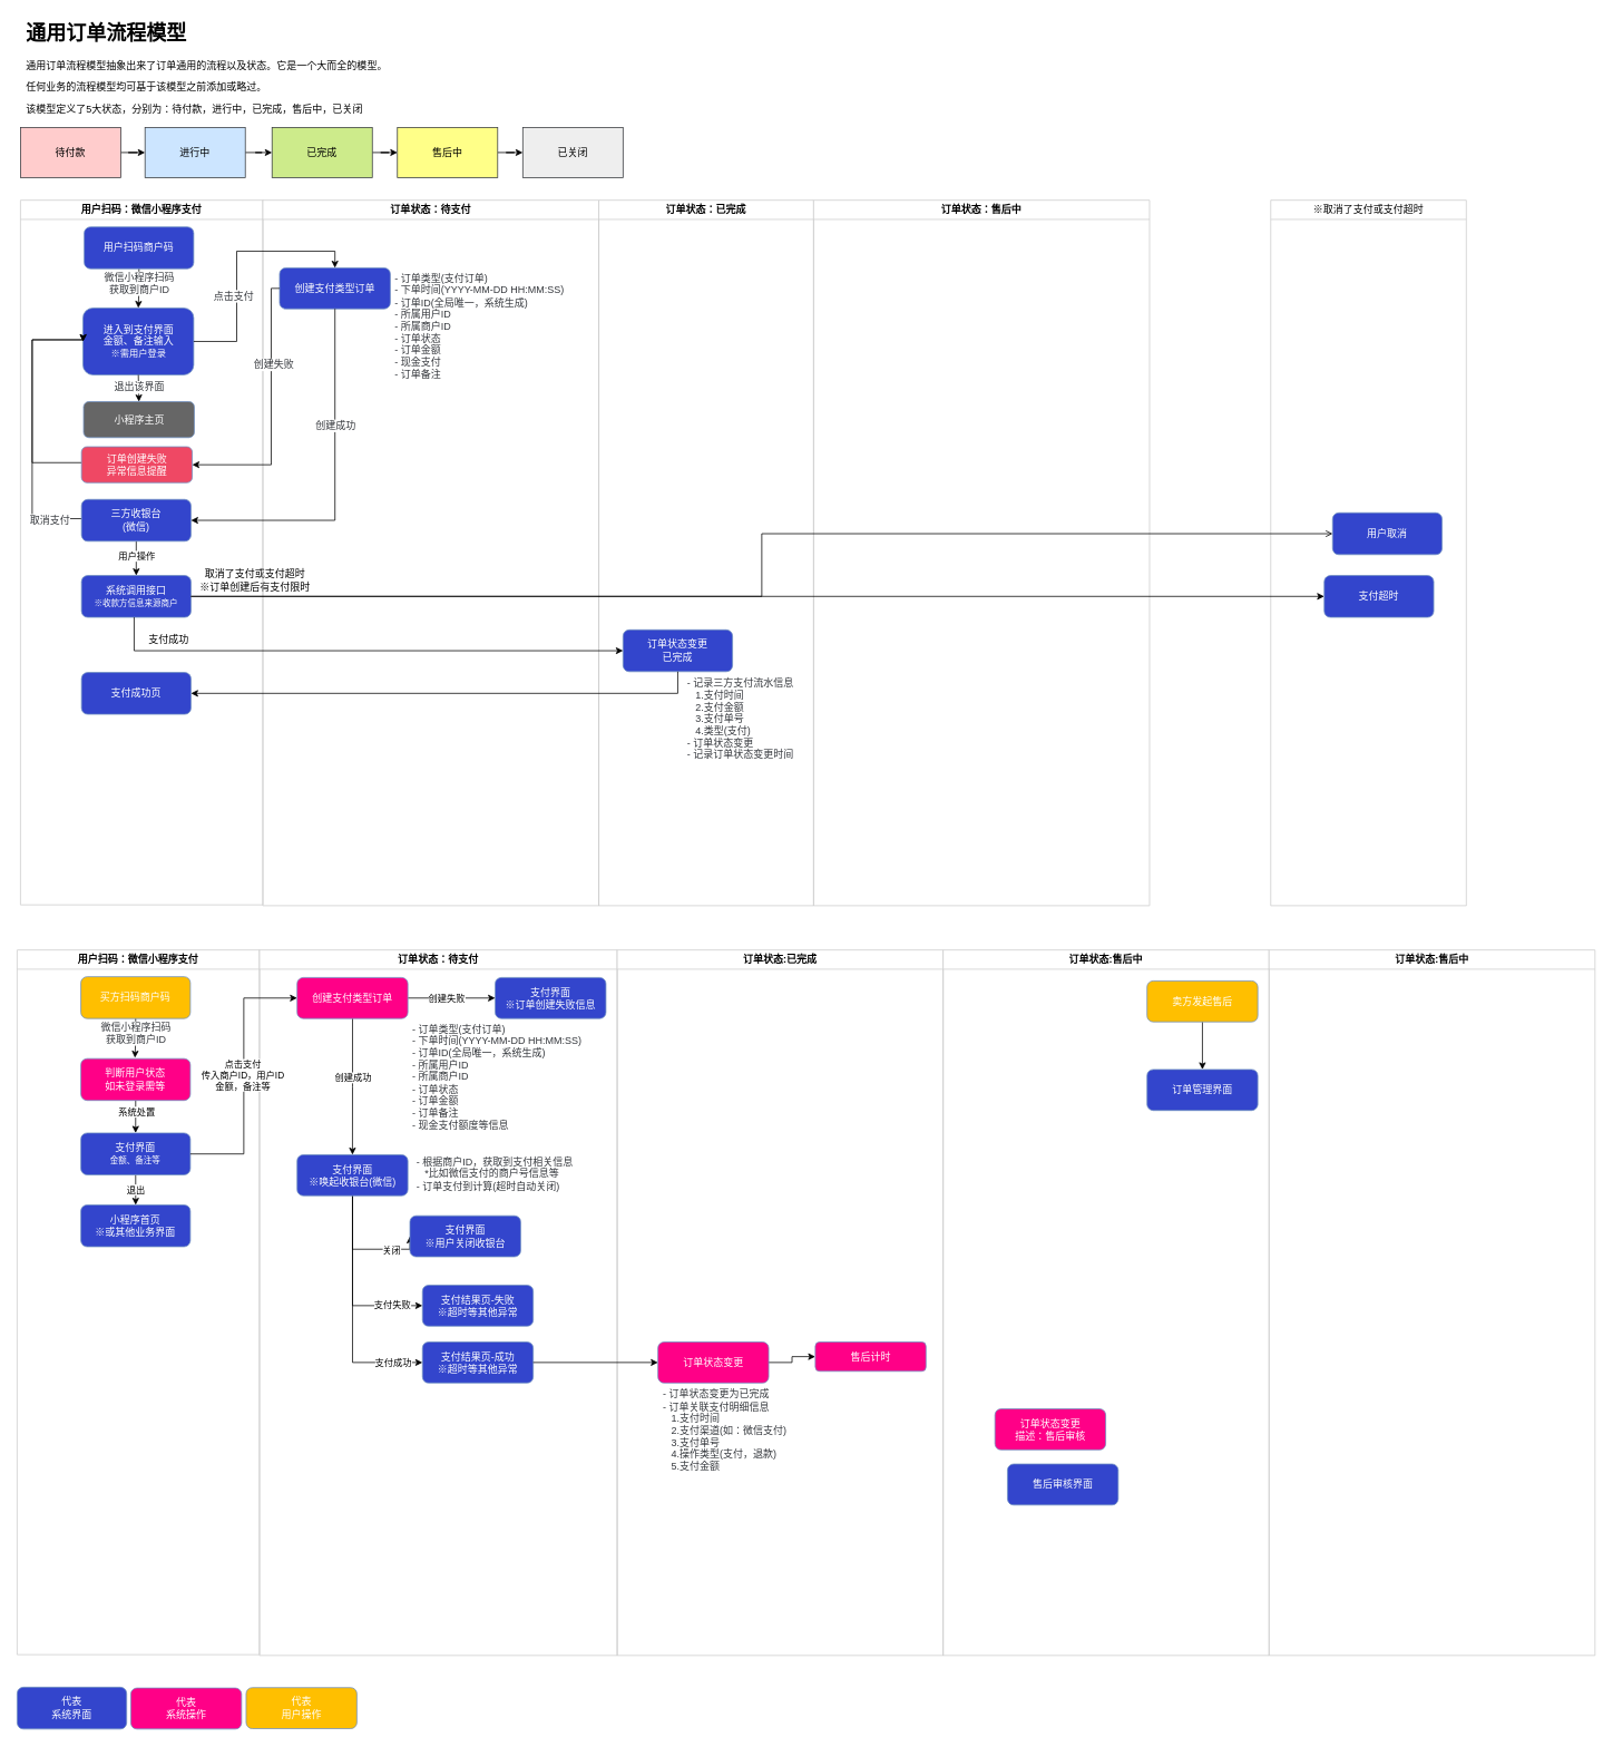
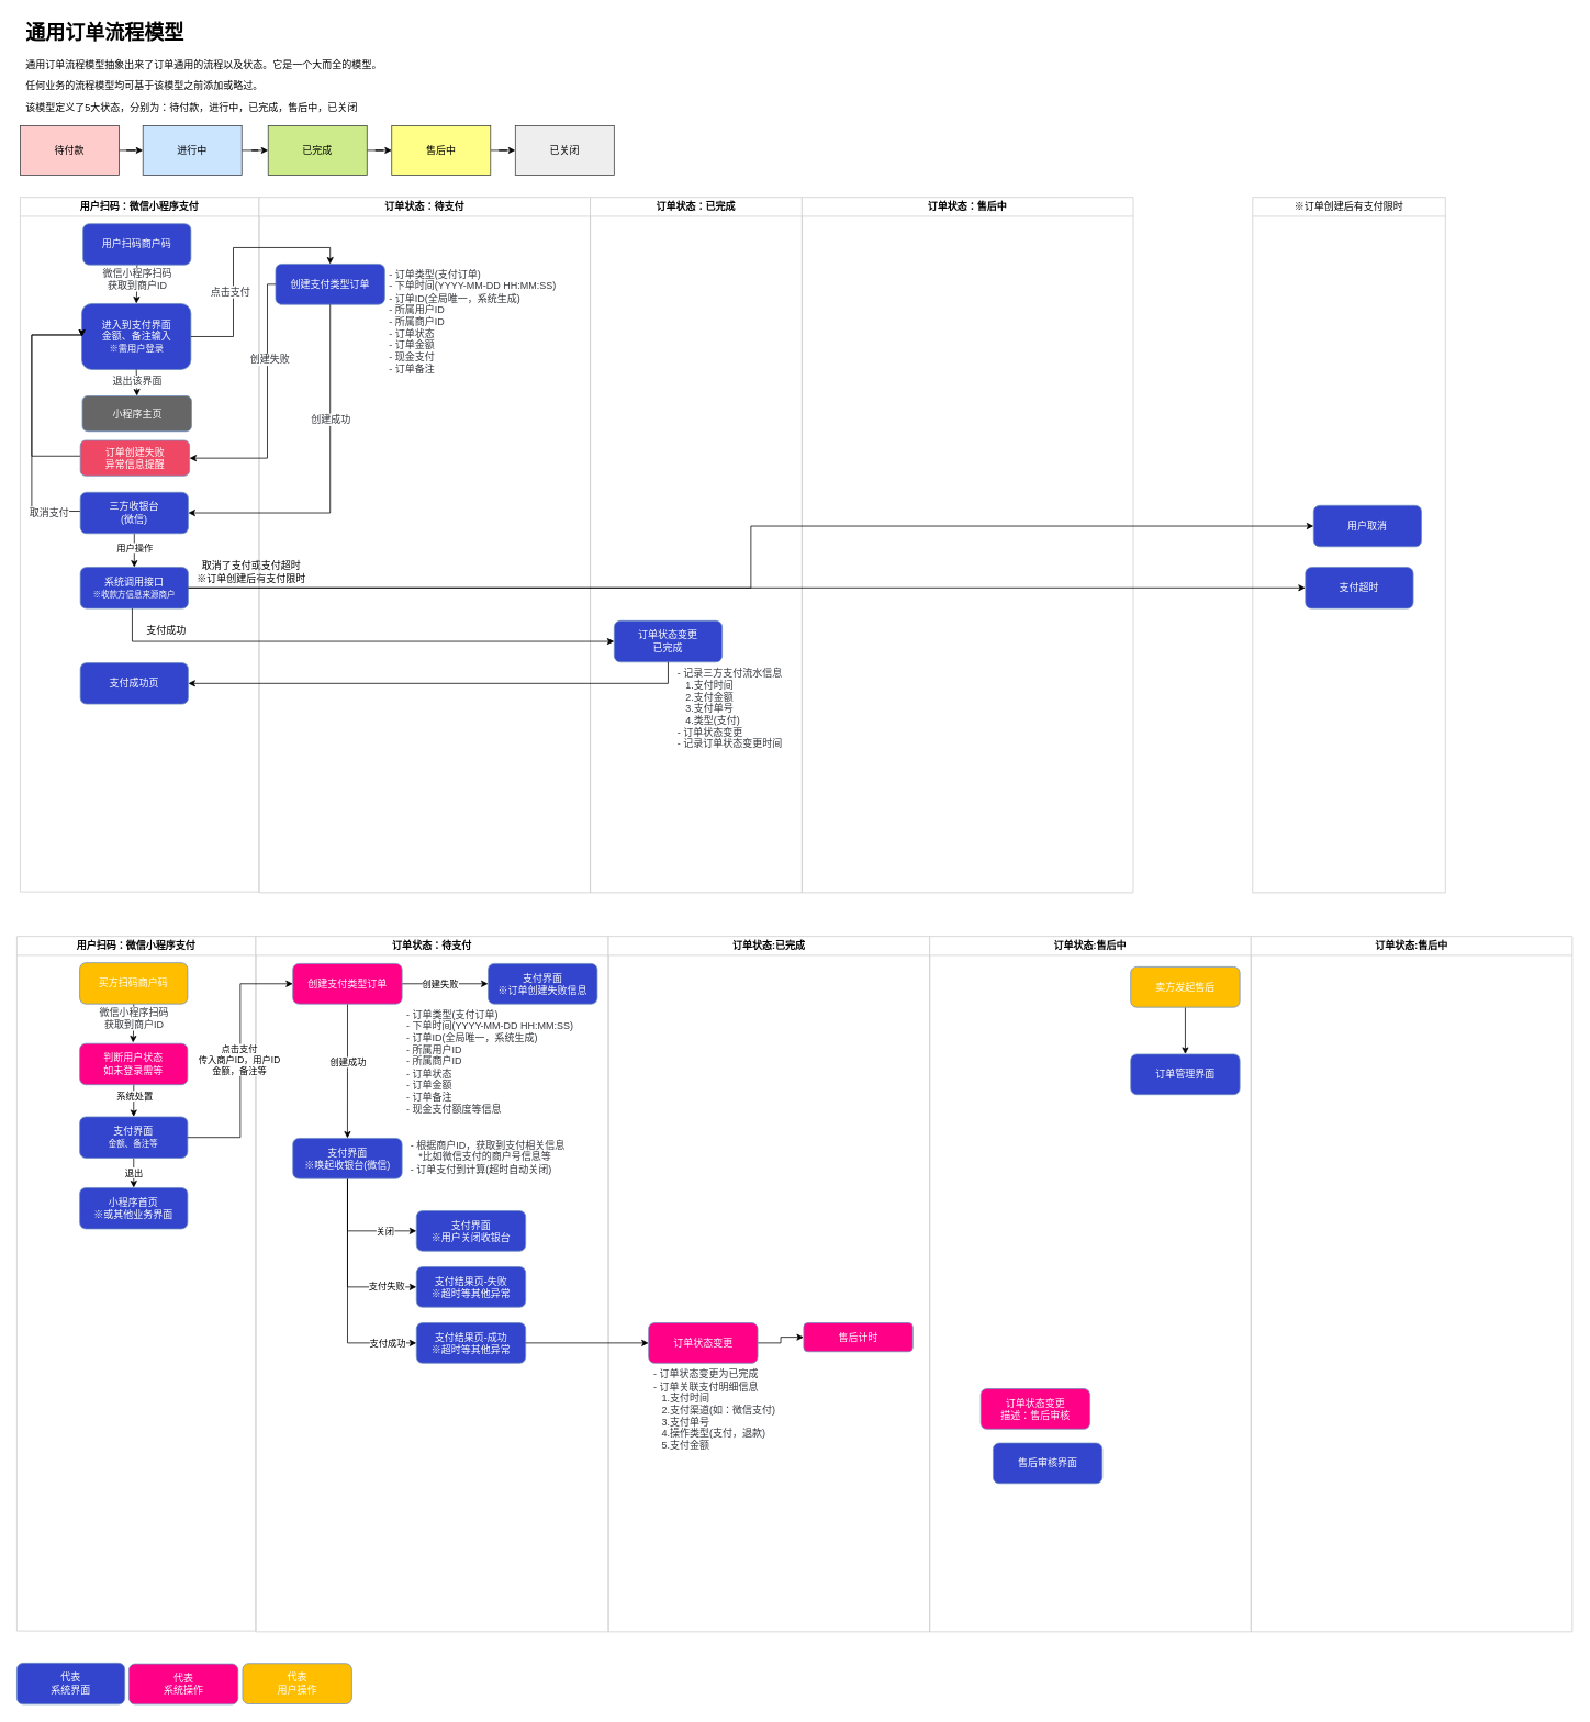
- <mxCell id="44" value="&lt;meta charset=&quot;utf-8&quot;&gt;&lt;span style=&quot;color: rgb(0, 0, 0); font-family: Helvetica; font-size: 12px; font-style: normal; font-variant-ligatures: normal; font-variant-caps: normal; font-weight: 400; letter-spacing: normal; orphans: 2; text-align: center; text-indent: 0px; text-transform: none; widows: 2; word-spacing: 0px; -webkit-text-stroke-width: 0px; background-color: rgb(255, 255, 255); text-decoration-thickness: initial; text-decoration-style: initial; text-decoration-color: initial; float: none; display: inline !important;&quot;&gt;※取消了支付或支付超时&lt;/span&gt;" style="swimlane;whiteSpace=wrap;html=1;strokeColor=#CCCCCC;" vertex="1" parent="1"><mxGeometry x="1520" y="239" width="234" height="844" as="geometry" /></mxCell>
+ <mxCell id="44" value="&lt;meta charset=&quot;utf-8&quot;&gt;&lt;span style=&quot;color: rgb(0, 0, 0); font-family: Helvetica; font-size: 12px; font-style: normal; font-variant-ligatures: normal; font-variant-caps: normal; font-weight: 400; letter-spacing: normal; orphans: 2; text-align: center; text-indent: 0px; text-transform: none; widows: 2; word-spacing: 0px; -webkit-text-stroke-width: 0px; background-color: rgb(255, 255, 255); text-decoration-thickness: initial; text-decoration-style: initial; text-decoration-color: initial; float: none; display: inline !important;&quot;&gt;※订单创建后有支付限时&lt;/span&gt;" style="swimlane;whiteSpace=wrap;html=1;strokeColor=#CCCCCC;" vertex="1" parent="1"><mxGeometry x="1520" y="239" width="234" height="844" as="geometry" /></mxCell>
- <mxCell id="48" style="edgeStyle=orthogonalEdgeStyle;rounded=0;orthogonalLoop=1;jettySize=auto;html=1;entryX=0;entryY=0.5;entryDx=0;entryDy=0;endArrow=open;" edge="1" parent="1" source="17" target="46"><mxGeometry relative="1" as="geometry" /></mxCell>
+ <mxCell id="48" style="edgeStyle=orthogonalEdgeStyle;rounded=0;orthogonalLoop=1;jettySize=auto;html=1;entryX=0;entryY=0.5;entryDx=0;entryDy=0;" edge="1" parent="1" source="17" target="46"><mxGeometry relative="1" as="geometry" /></mxCell>
- <mxCell id="77" value="支付界面&lt;br&gt;※用户关闭收银台" style="rounded=1;whiteSpace=wrap;html=1;fillColor=#3345CC;strokeColor=#6c8ebf;fontColor=#FFF;" vertex="1" parent="61"><mxGeometry x="180" y="318" width="132.5" height="49" as="geometry" /></mxCell>
+ <mxCell id="77" value="支付界面&lt;br&gt;※用户关闭收银台" style="rounded=1;whiteSpace=wrap;html=1;fillColor=#3345CC;strokeColor=#6c8ebf;fontColor=#FFF;" vertex="1" parent="61"><mxGeometry x="195" y="333" width="132.5" height="49" as="geometry" /></mxCell>
